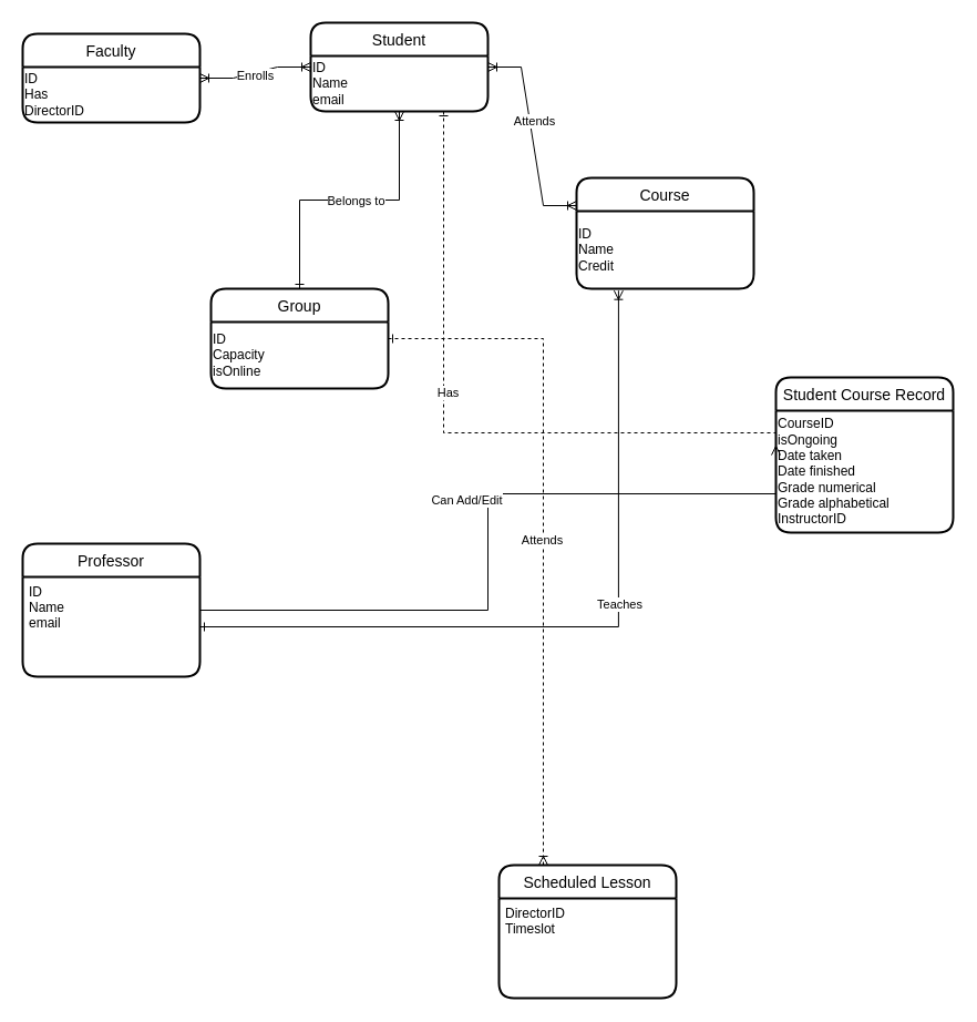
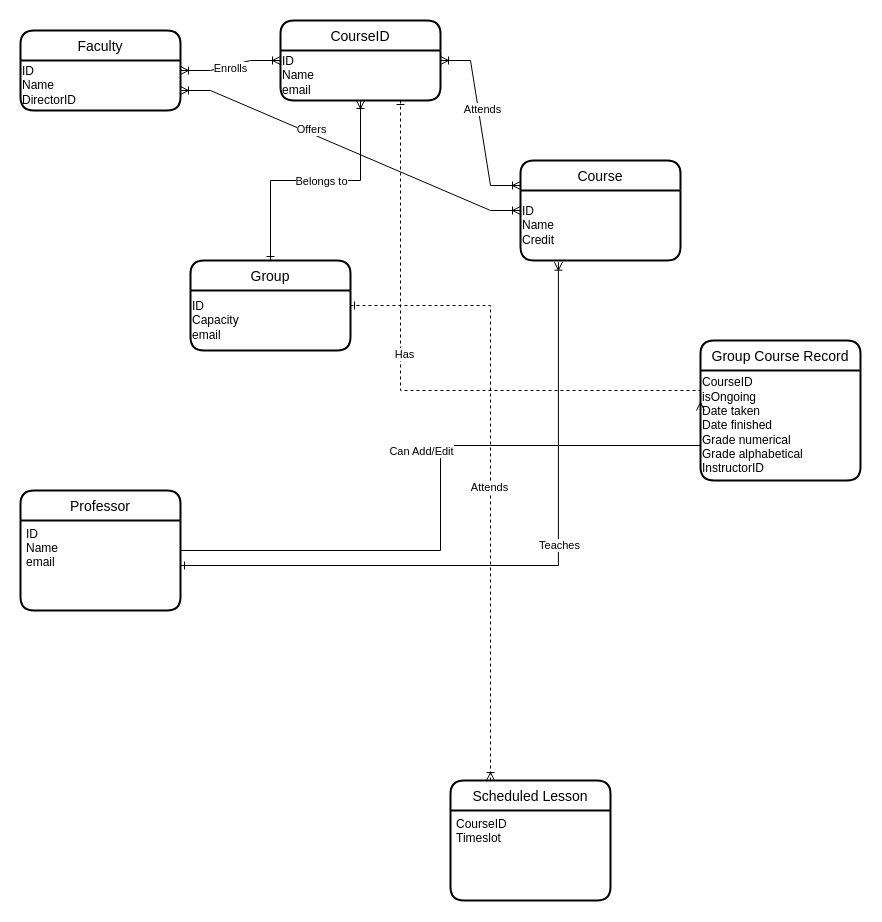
- <mxCell id="8" value="Student" style="swimlane;childLayout=stackLayout;horizontal=1;startSize=30;horizontalStack=0;rounded=1;fontSize=14;fontStyle=0;strokeWidth=2;resizeParent=0;resizeLast=1;shadow=0;dashed=0;align=center;" vertex="1" parent="1"><mxGeometry x="280" y="20" width="160" height="80" as="geometry" /></mxCell>
+ <mxCell id="8" value="CourseID" style="swimlane;childLayout=stackLayout;horizontal=1;startSize=30;horizontalStack=0;rounded=1;fontSize=14;fontStyle=0;strokeWidth=2;resizeParent=0;resizeLast=1;shadow=0;dashed=0;align=center;" vertex="1" parent="1"><mxGeometry x="280" y="20" width="160" height="80" as="geometry" /></mxCell>
- <mxCell id="3" value="ID&lt;br&gt;Has&lt;br&gt;DirectorID" style="text;html=1;align=left;verticalAlign=middle;resizable=0;points=[];autosize=1;strokeColor=none;fillColor=none;" vertex="1" parent="2"><mxGeometry y="30" width="160" height="50" as="geometry" /></mxCell>
+ <mxCell id="3" value="ID&lt;br&gt;Name&lt;br&gt;DirectorID" style="text;html=1;align=left;verticalAlign=middle;resizable=0;points=[];autosize=1;strokeColor=none;fillColor=none;" vertex="1" parent="2"><mxGeometry y="30" width="160" height="50" as="geometry" /></mxCell>
+ <mxCell id="14" value="" style="edgeStyle=entityRelationEdgeStyle;fontSize=12;html=1;endArrow=ERoneToMany;rounded=0;exitX=1;exitY=0.75;exitDx=0;exitDy=0;entryX=0;entryY=0.5;entryDx=0;entryDy=0;startArrow=ERoneToMany;startFill=0;" edge="1" parent="1" source="2" target="12"><mxGeometry width="100" height="100" relative="1" as="geometry"><mxPoint x="150" y="300" as="sourcePoint" /><mxPoint x="250" y="200" as="targetPoint" /></mxGeometry></mxCell>
+ <mxCell id="15" value="Offers&lt;br&gt;" style="edgeLabel;html=1;align=center;verticalAlign=middle;resizable=0;points=[];" vertex="1" connectable="0" parent="14"><mxGeometry x="-0.244" y="4" relative="1" as="geometry"><mxPoint as="offset" /></mxGeometry></mxCell>
- <mxCell id="21" value="&lt;div style=&quot;&quot;&gt;&lt;span&gt;ID&lt;/span&gt;&lt;/div&gt;Capacity&lt;br&gt;isOnline" style="text;html=1;align=left;verticalAlign=middle;resizable=0;points=[];autosize=1;strokeColor=none;fillColor=none;" vertex="1" parent="20"><mxGeometry y="30" width="160" height="60" as="geometry" /></mxCell>
+ <mxCell id="21" value="&lt;div style=&quot;&quot;&gt;&lt;span&gt;ID&lt;/span&gt;&lt;/div&gt;Capacity&lt;br&gt;email" style="text;html=1;align=left;verticalAlign=middle;resizable=0;points=[];autosize=1;strokeColor=none;fillColor=none;" vertex="1" parent="20"><mxGeometry y="30" width="160" height="60" as="geometry" /></mxCell>
- <mxCell id="22" value="Student Course Record" style="swimlane;childLayout=stackLayout;horizontal=1;startSize=30;horizontalStack=0;rounded=1;fontSize=14;fontStyle=0;strokeWidth=2;resizeParent=0;resizeLast=1;shadow=0;dashed=0;align=center;" vertex="1" parent="1"><mxGeometry x="700" y="340" width="160" height="140" as="geometry" /></mxCell>
+ <mxCell id="22" value="Group Course Record" style="swimlane;childLayout=stackLayout;horizontal=1;startSize=30;horizontalStack=0;rounded=1;fontSize=14;fontStyle=0;strokeWidth=2;resizeParent=0;resizeLast=1;shadow=0;dashed=0;align=center;" vertex="1" parent="1"><mxGeometry x="700" y="340" width="160" height="140" as="geometry" /></mxCell>
- <mxCell id="29" value="DirectorID&#10;Timeslot" style="align=left;strokeColor=none;fillColor=none;spacingLeft=4;fontSize=12;verticalAlign=top;resizable=0;rotatable=0;part=1;" vertex="1" parent="28"><mxGeometry y="30" width="160" height="90" as="geometry" /></mxCell>
+ <mxCell id="29" value="CourseID&#10;Timeslot" style="align=left;strokeColor=none;fillColor=none;spacingLeft=4;fontSize=12;verticalAlign=top;resizable=0;rotatable=0;part=1;" vertex="1" parent="28"><mxGeometry y="30" width="160" height="90" as="geometry" /></mxCell>
